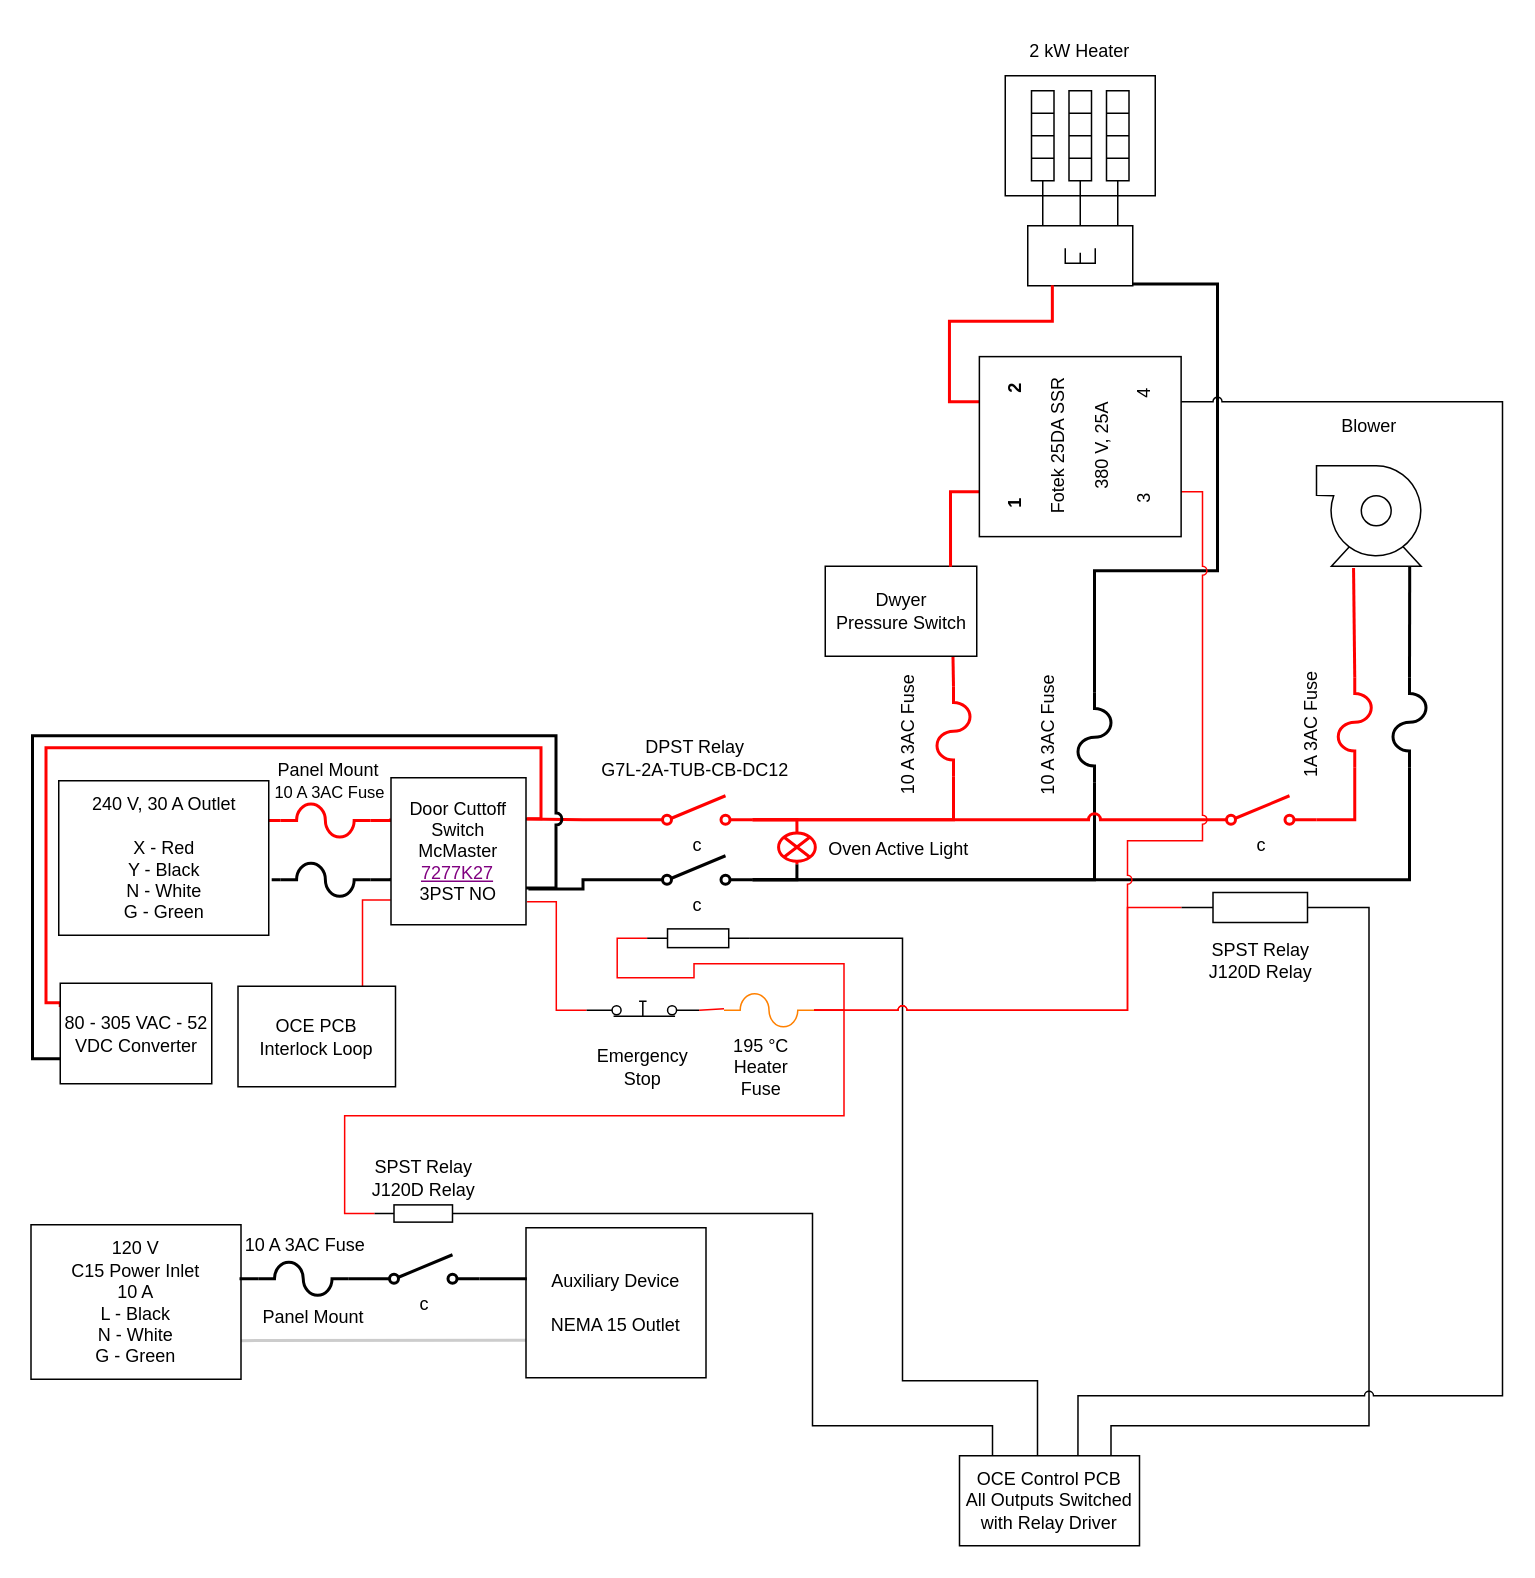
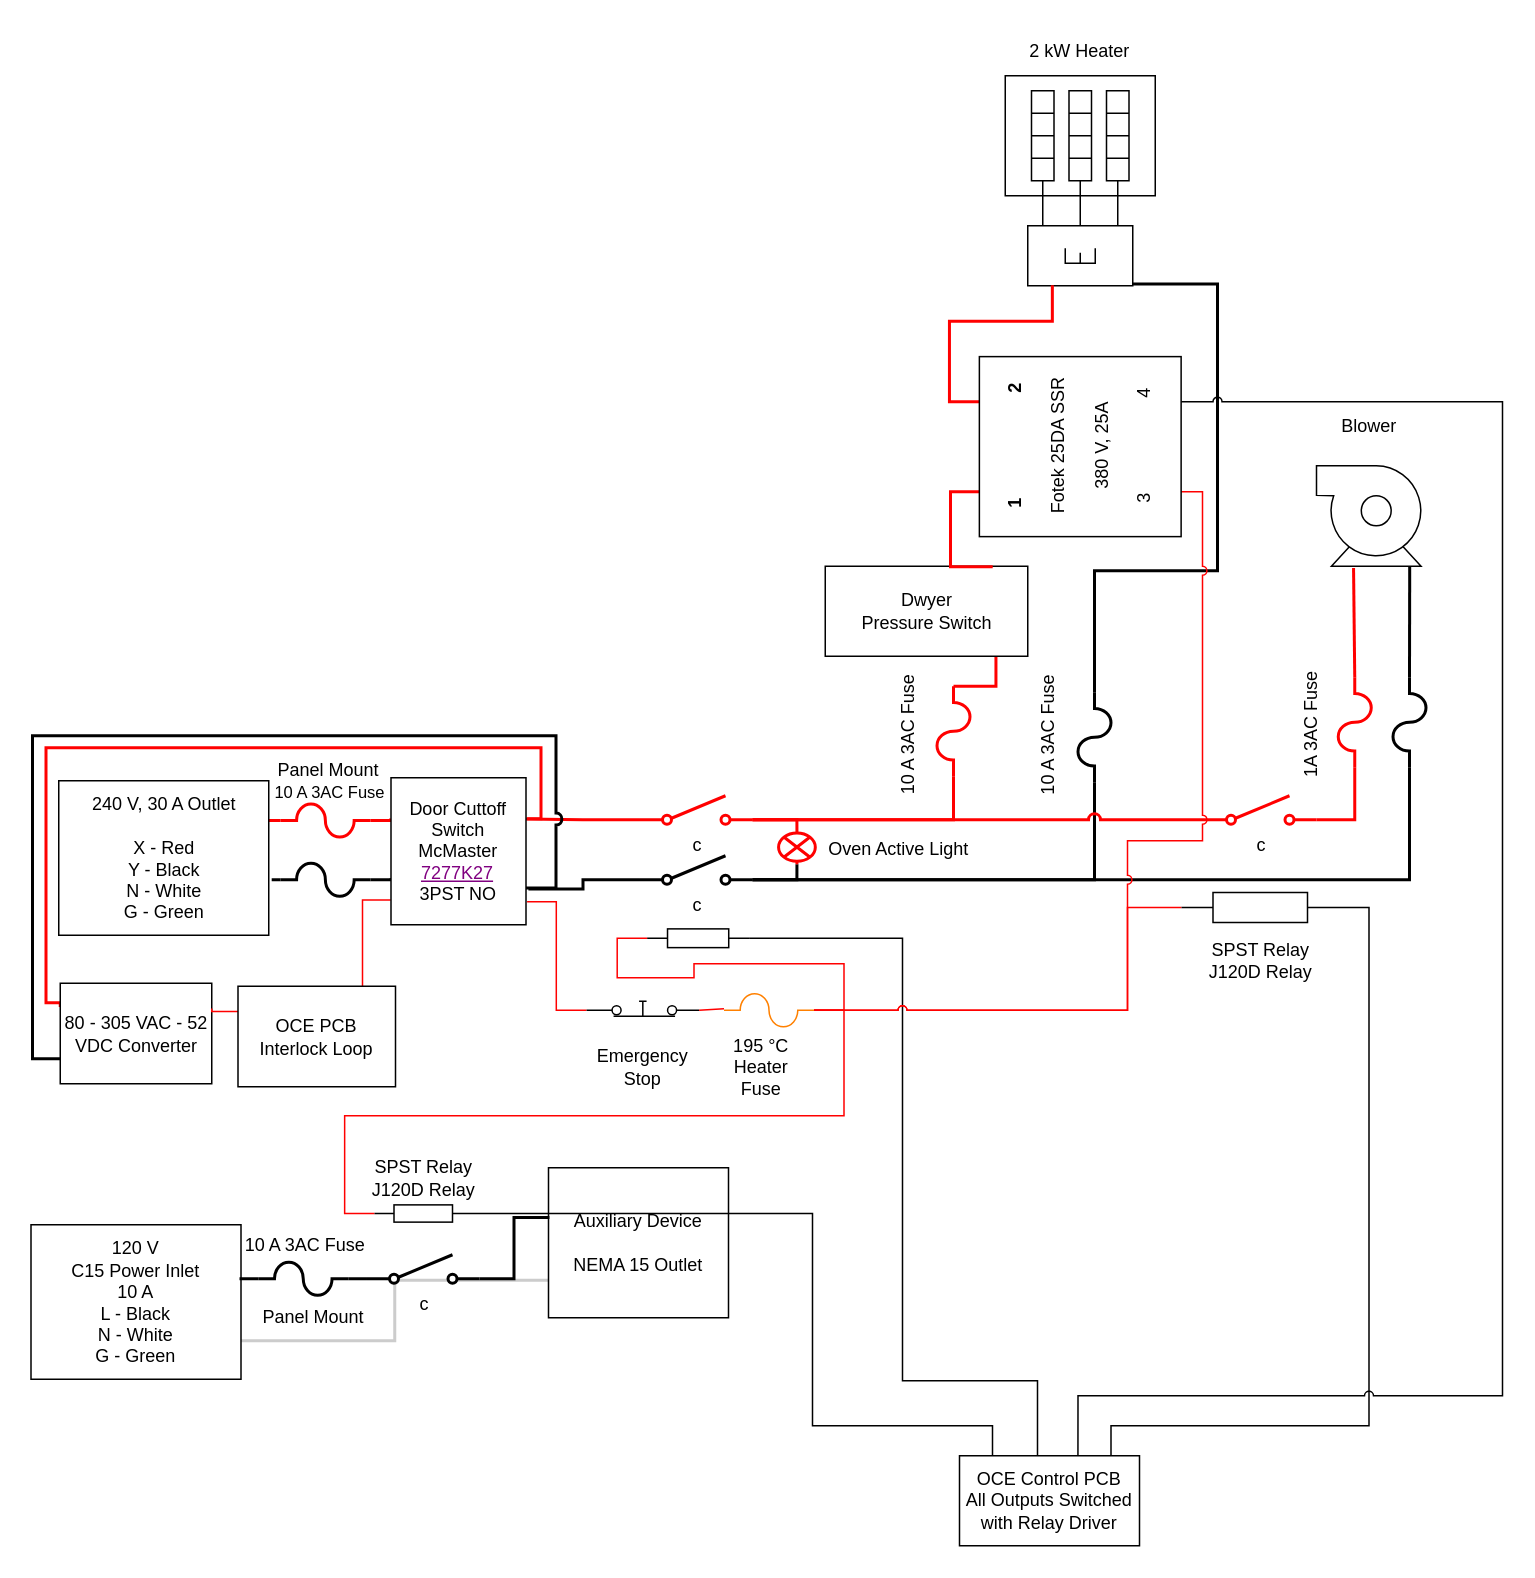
- <mxCell id="69" value="Dwyer&lt;br&gt;Pressure Switch" style="rounded=0;whiteSpace=wrap;html=1;strokeColor=#000000;strokeWidth=1;" parent="1" vertex="1"><mxGeometry x="549.5" y="377" width="101" height="60" as="geometry" /></mxCell>
+ <mxCell id="69" value="Dwyer&lt;br&gt;Pressure Switch" style="rounded=0;whiteSpace=wrap;html=1;strokeColor=#000000;strokeWidth=1;" parent="1" vertex="1"><mxGeometry x="549.5" y="377" width="135" height="60" as="geometry" /></mxCell>
- <mxCell id="59" value="DPST Relay&lt;br&gt;G7L-2A-TUB-CB-DC12" style="text;html=1;strokeColor=none;fillColor=none;align=center;verticalAlign=middle;whiteSpace=wrap;rounded=0;" parent="1" vertex="1"><mxGeometry x="390.38" y="490" width="146.25" height="30" as="geometry" /></mxCell>
+ <mxCell id="75" style="edgeStyle=orthogonalEdgeStyle;rounded=0;orthogonalLoop=1;jettySize=auto;html=1;exitX=0;exitY=0.25;exitDx=0;exitDy=0;entryX=1;entryY=0.25;entryDx=0;entryDy=0;strokeColor=#FF0000;endArrow=none;endFill=0;" parent="1" source="76" target="49" edge="1"><mxGeometry relative="1" as="geometry" /></mxCell>
- <mxCell id="37" value="Auxiliary Device&lt;br&gt;&lt;br&gt;NEMA 15 Outlet" style="rounded=0;whiteSpace=wrap;html=1;strokeColor=#000000;" parent="1" vertex="1"><mxGeometry x="350" y="818" width="120" height="100" as="geometry" /></mxCell>
+ <mxCell id="37" value="Auxiliary Device&lt;br&gt;&lt;br&gt;NEMA 15 Outlet" style="rounded=0;whiteSpace=wrap;html=1;strokeColor=#000000;" parent="1" vertex="1"><mxGeometry x="365" y="778" width="120" height="100" as="geometry" /></mxCell>
